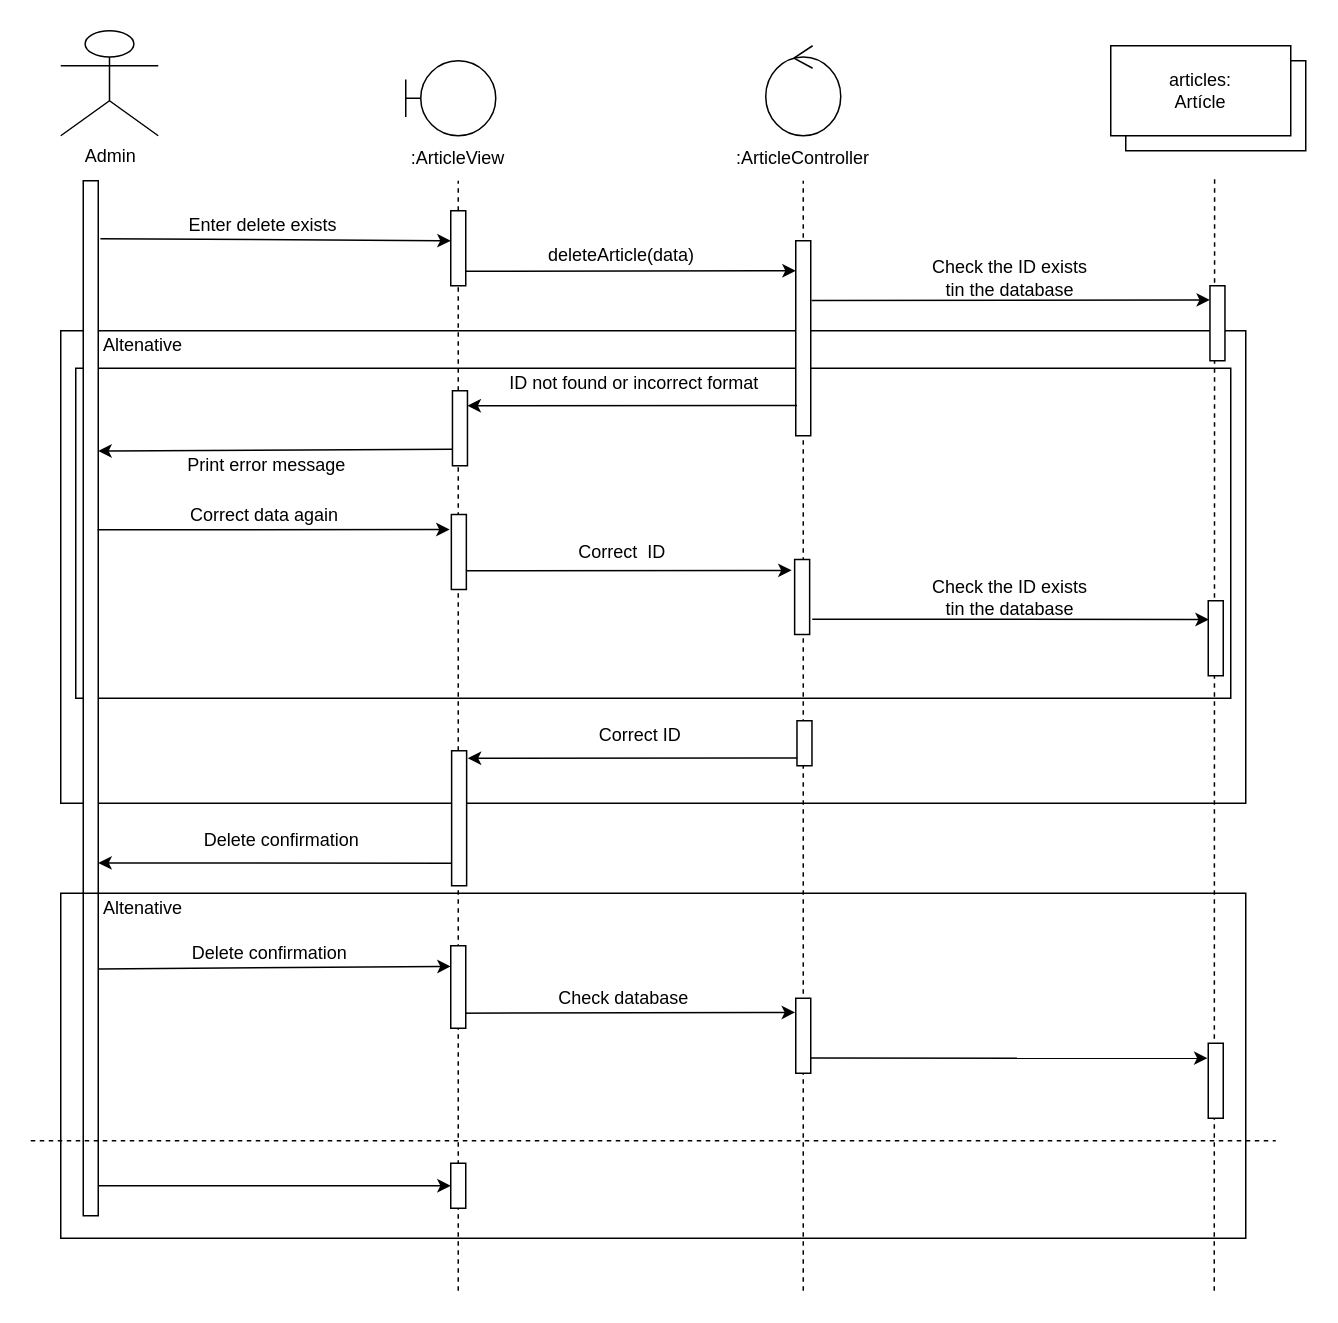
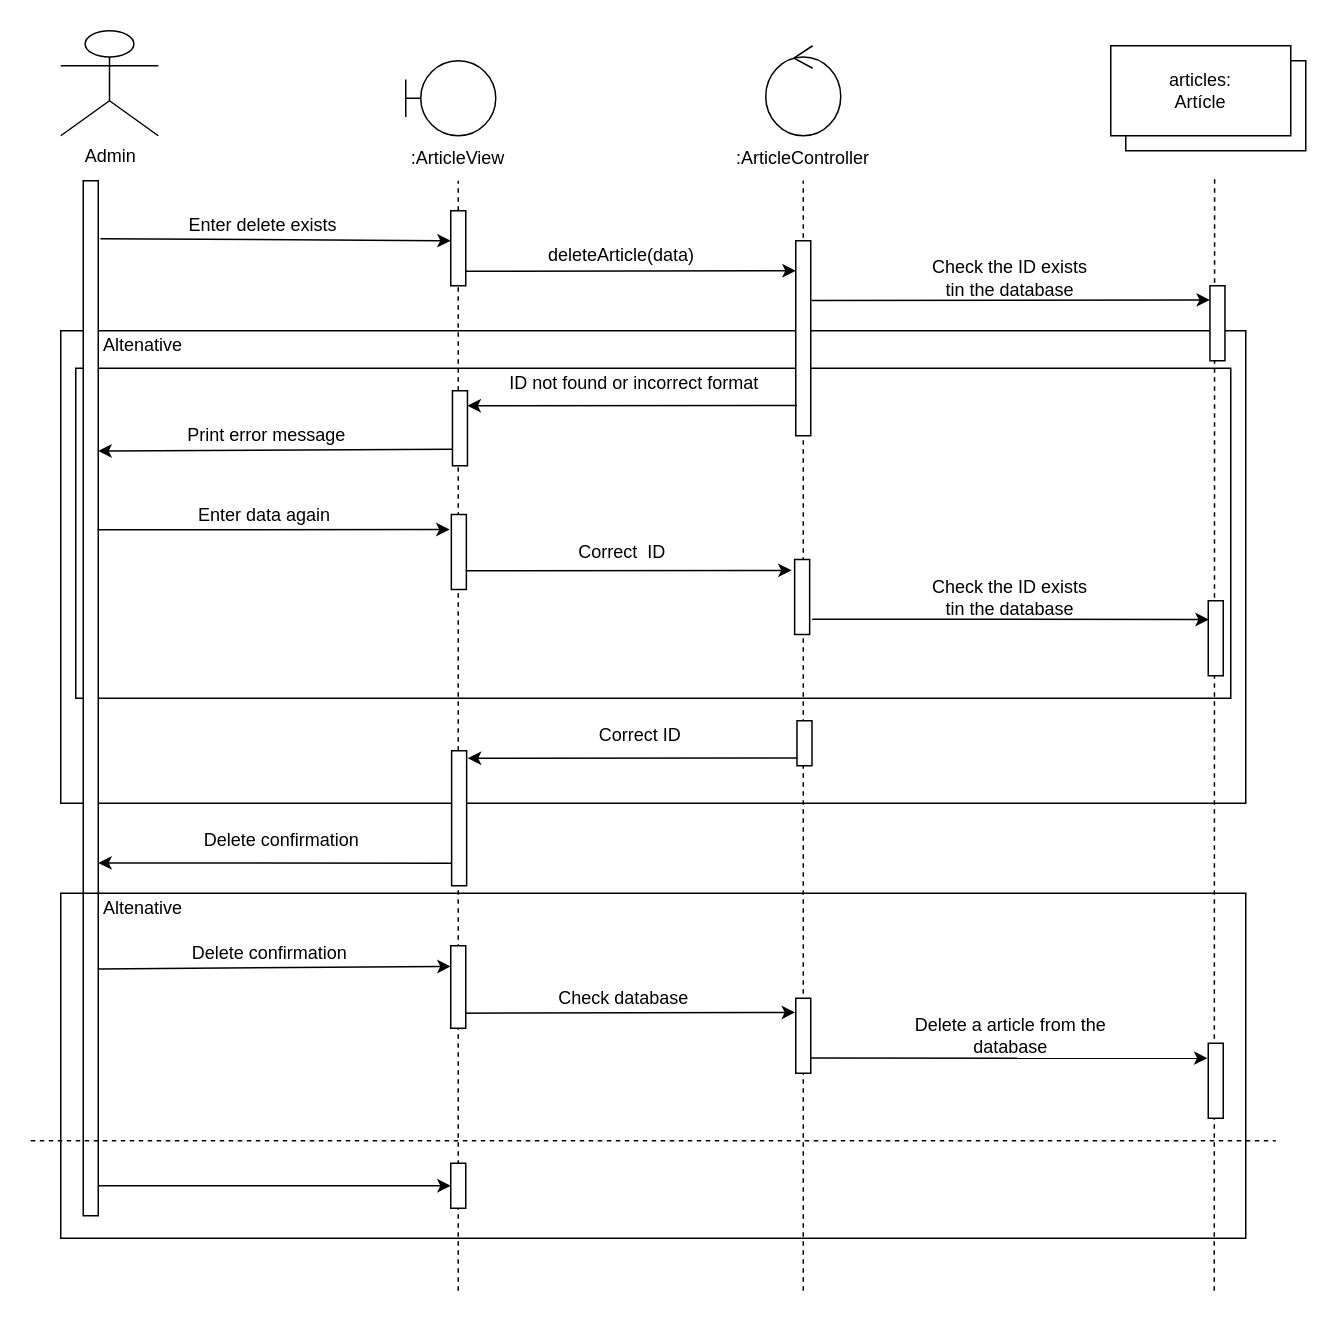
- <mxCell id="29" value="Print error message" style="text;html=1;strokeColor=none;fillColor=none;align=center;verticalAlign=middle;whiteSpace=wrap;rounded=0;" parent="1" vertex="1"><mxGeometry x="97.38" y="300" width="161" height="20" as="geometry" /></mxCell>
+ <mxCell id="29" value="Print error message" style="text;html=1;strokeColor=none;fillColor=none;align=center;verticalAlign=middle;whiteSpace=wrap;rounded=0;" parent="1" vertex="1"><mxGeometry x="97.38" y="280" width="161" height="20" as="geometry" /></mxCell>
- <mxCell id="31" value="Correct data again" style="text;html=1;strokeColor=none;fillColor=none;align=center;verticalAlign=middle;whiteSpace=wrap;rounded=0;" parent="1" vertex="1"><mxGeometry x="102.65" y="332.5" width="145.5" height="20" as="geometry" /></mxCell>
+ <mxCell id="31" value="Enter data again" style="text;html=1;strokeColor=none;fillColor=none;align=center;verticalAlign=middle;whiteSpace=wrap;rounded=0;" parent="1" vertex="1"><mxGeometry x="102.65" y="332.5" width="145.5" height="20" as="geometry" /></mxCell>
+ <mxCell id="55" value="Delete a article from the database" style="text;html=1;strokeColor=none;fillColor=none;align=center;verticalAlign=middle;whiteSpace=wrap;rounded=0;labelBackgroundColor=none;" parent="1" vertex="1"><mxGeometry x="607.5" y="675" width="131" height="30" as="geometry" /></mxCell>
